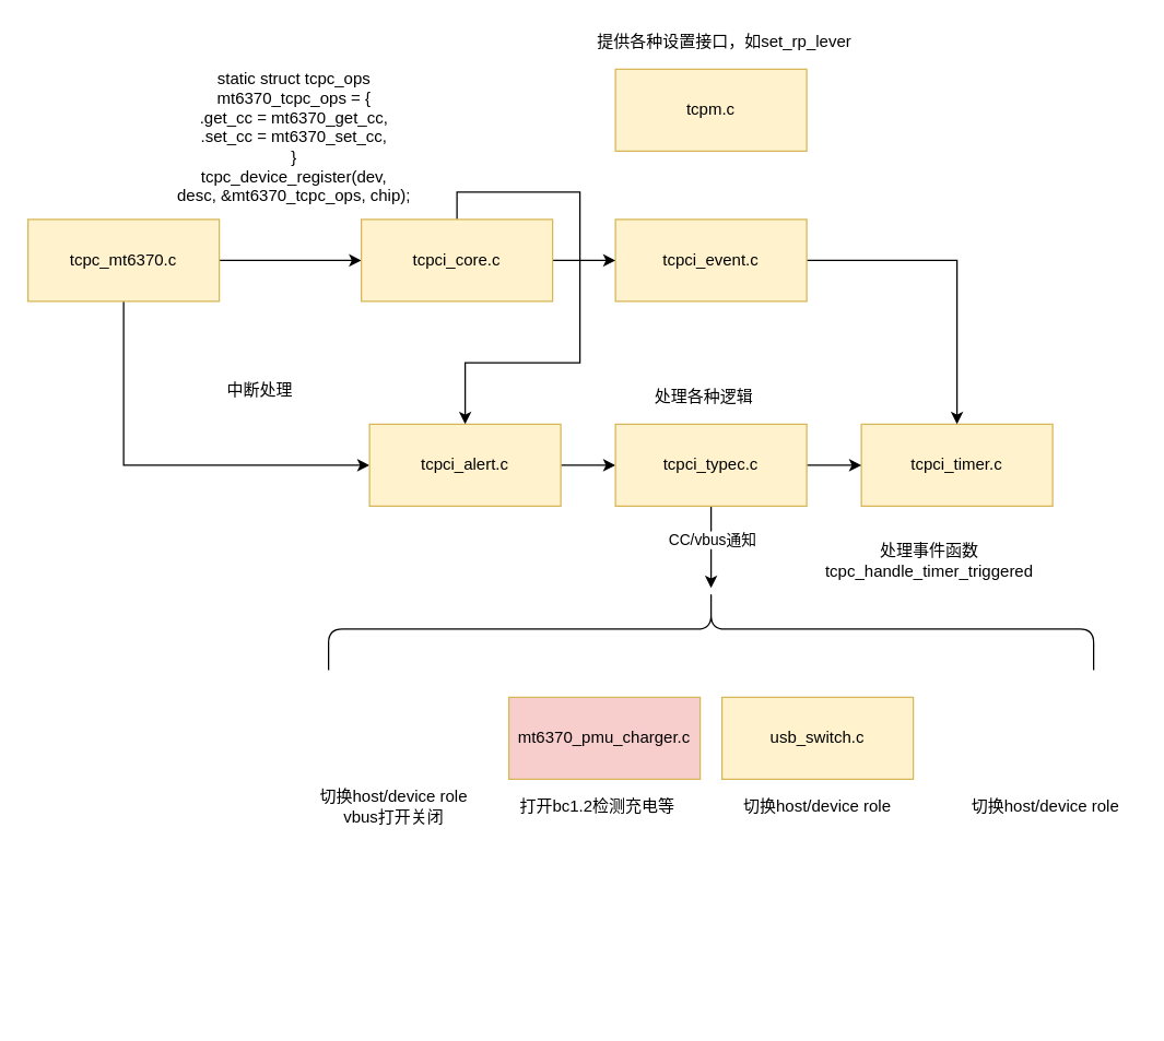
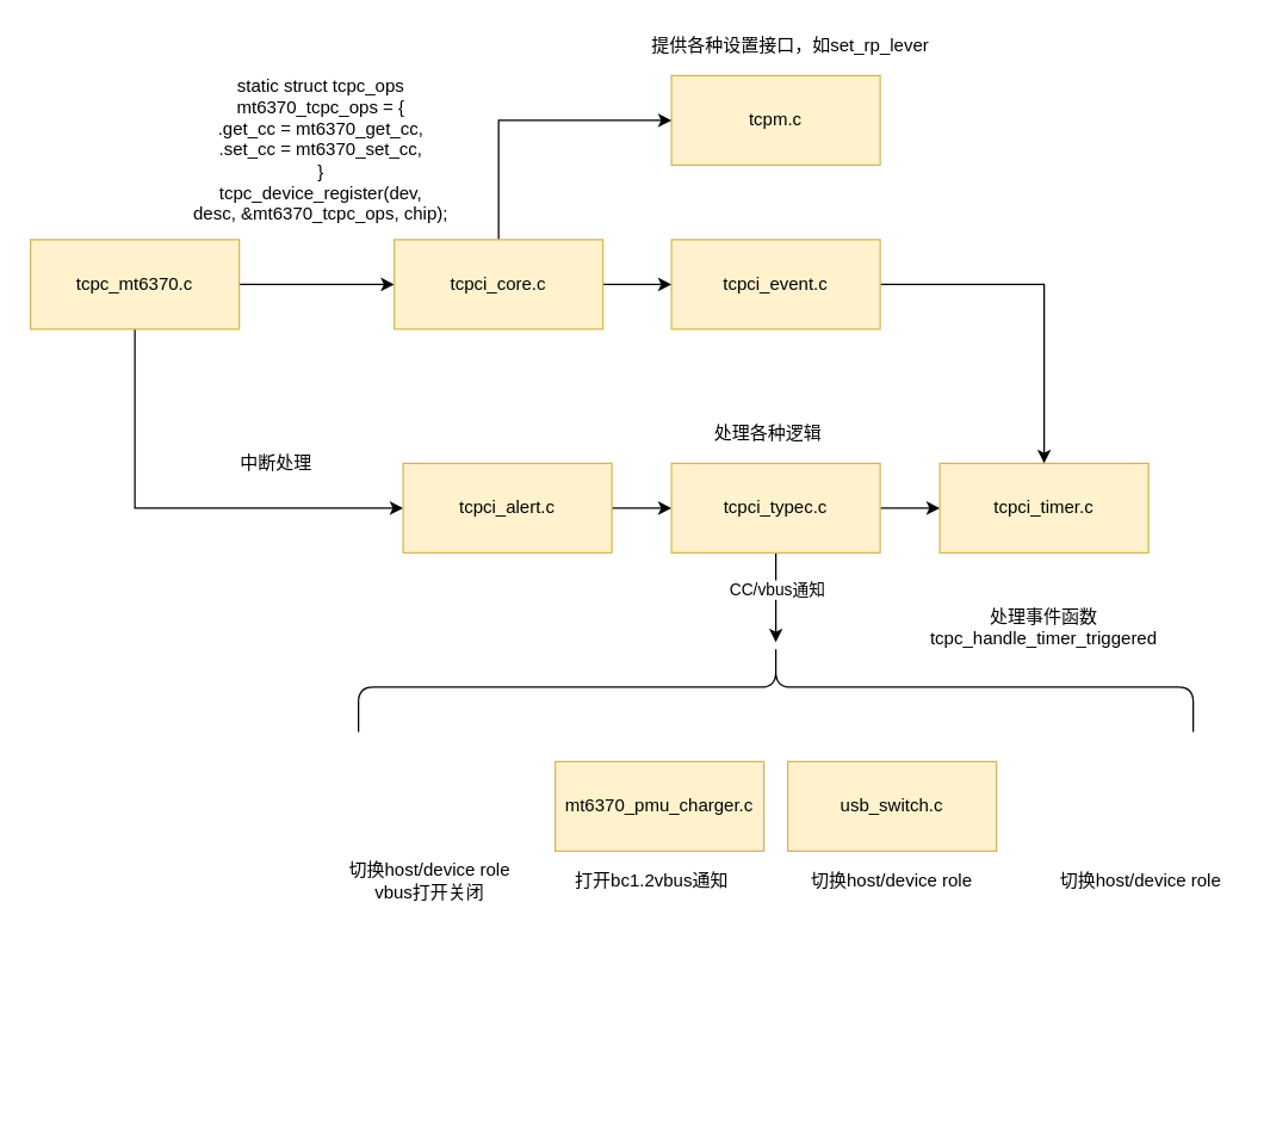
- <mxCell id="12" style="edgeStyle=orthogonalEdgeStyle;rounded=0;orthogonalLoop=1;jettySize=auto;html=1;exitX=0.5;exitY=0;exitDx=0;exitDy=0;" edge="1" parent="1" source="13" target="6"><mxGeometry relative="1" as="geometry" /></mxCell>
+ <mxCell id="12" style="edgeStyle=orthogonalEdgeStyle;rounded=0;orthogonalLoop=1;jettySize=auto;html=1;exitX=0.5;exitY=0;exitDx=0;exitDy=0;entryX=0;entryY=0.5;entryDx=0;entryDy=0;" edge="1" parent="1" source="13" target="8"><mxGeometry relative="1" as="geometry" /></mxCell>
- <mxCell id="15" value="中断处理" style="text;html=1;strokeColor=none;fillColor=none;align=center;verticalAlign=middle;whiteSpace=wrap;rounded=0;" vertex="1" parent="1"><mxGeometry x="145" y="275" width="90" height="20" as="geometry" /></mxCell>
+ <mxCell id="15" value="中断处理" style="text;html=1;strokeColor=none;fillColor=none;align=center;verticalAlign=middle;whiteSpace=wrap;rounded=0;" vertex="1" parent="1"><mxGeometry x="140" y="300" width="90" height="20" as="geometry" /></mxCell>
- <mxCell id="17" value="处理事件函数tcpc_handle_timer_triggered" style="text;html=1;strokeColor=none;fillColor=none;align=center;verticalAlign=middle;whiteSpace=wrap;rounded=0;" vertex="1" parent="1"><mxGeometry x="570" y="400" width="220" height="20" as="geometry" /></mxCell>
+ <mxCell id="17" value="处理事件函数tcpc_handle_timer_triggered" style="text;html=1;strokeColor=none;fillColor=none;align=center;verticalAlign=middle;whiteSpace=wrap;rounded=0;" vertex="1" parent="1"><mxGeometry x="590" y="410" width="220" height="20" as="geometry" /></mxCell>
- <mxCell id="23" value="&lt;div&gt;mt6370_pmu_charger.c&lt;/div&gt;" style="rounded=0;whiteSpace=wrap;html=1;fillColor=#f8cecc;strokeColor=#d6b656;" vertex="1" parent="1"><mxGeometry x="372" y="510" width="140" height="60" as="geometry" /></mxCell>
+ <mxCell id="23" value="&lt;div&gt;mt6370_pmu_charger.c&lt;/div&gt;" style="rounded=0;whiteSpace=wrap;html=1;fillColor=#fff2cc;strokeColor=#d6b656;" vertex="1" parent="1"><mxGeometry x="372" y="510" width="140" height="60" as="geometry" /></mxCell>
- <mxCell id="27" value="打开bc1.2检测充电等" style="text;html=1;strokeColor=none;fillColor=none;align=center;verticalAlign=middle;whiteSpace=wrap;rounded=0;" vertex="1" parent="1"><mxGeometry x="372" y="580" width="130" height="20" as="geometry" /></mxCell>
+ <mxCell id="27" value="打开bc1.2vbus通知" style="text;html=1;strokeColor=none;fillColor=none;align=center;verticalAlign=middle;whiteSpace=wrap;rounded=0;" vertex="1" parent="1"><mxGeometry x="372" y="580" width="130" height="20" as="geometry" /></mxCell>
